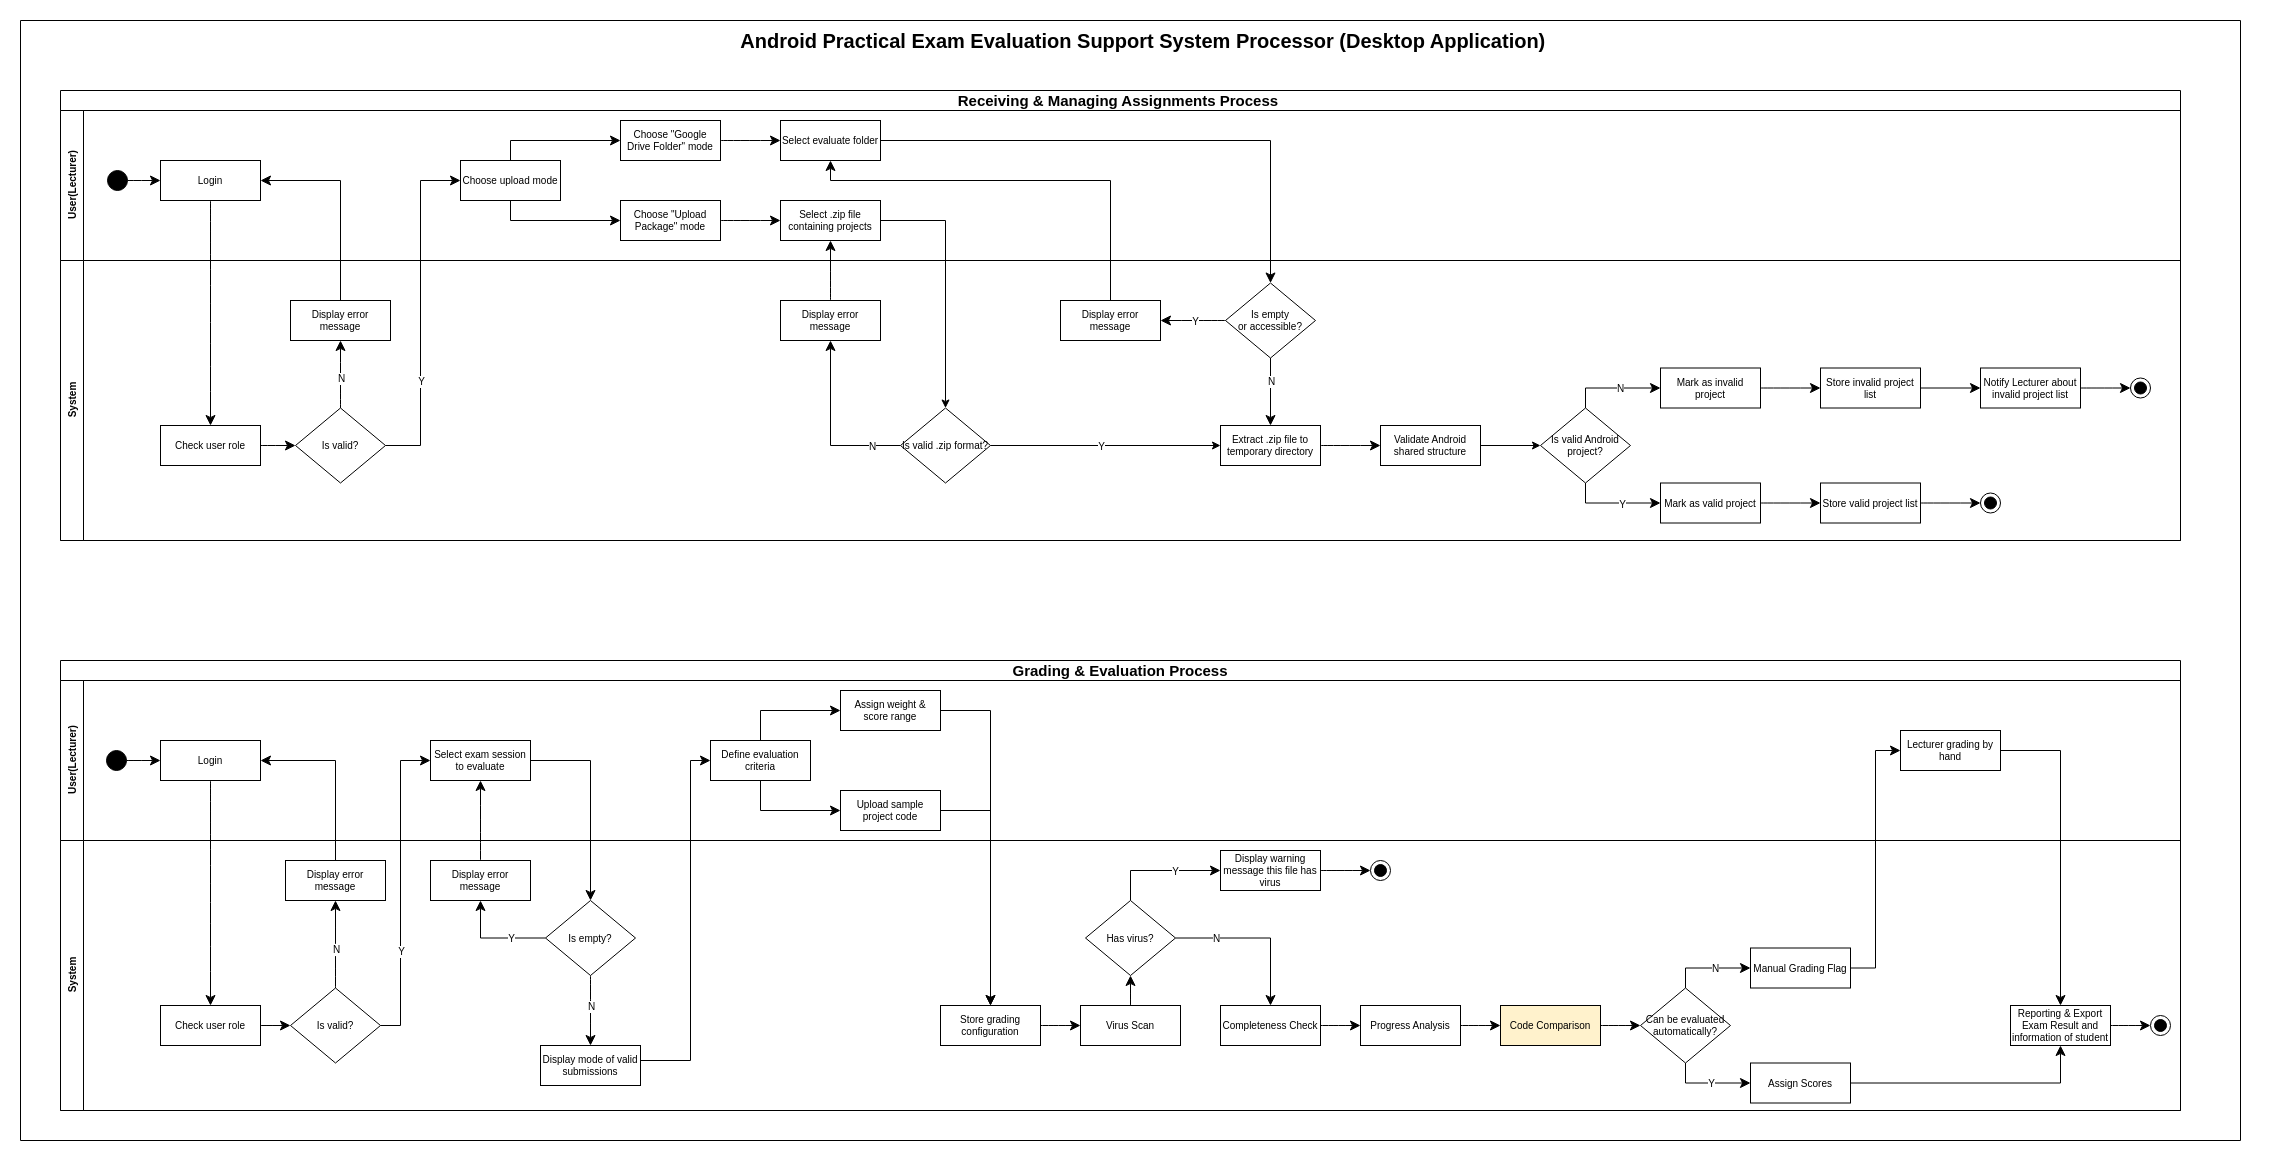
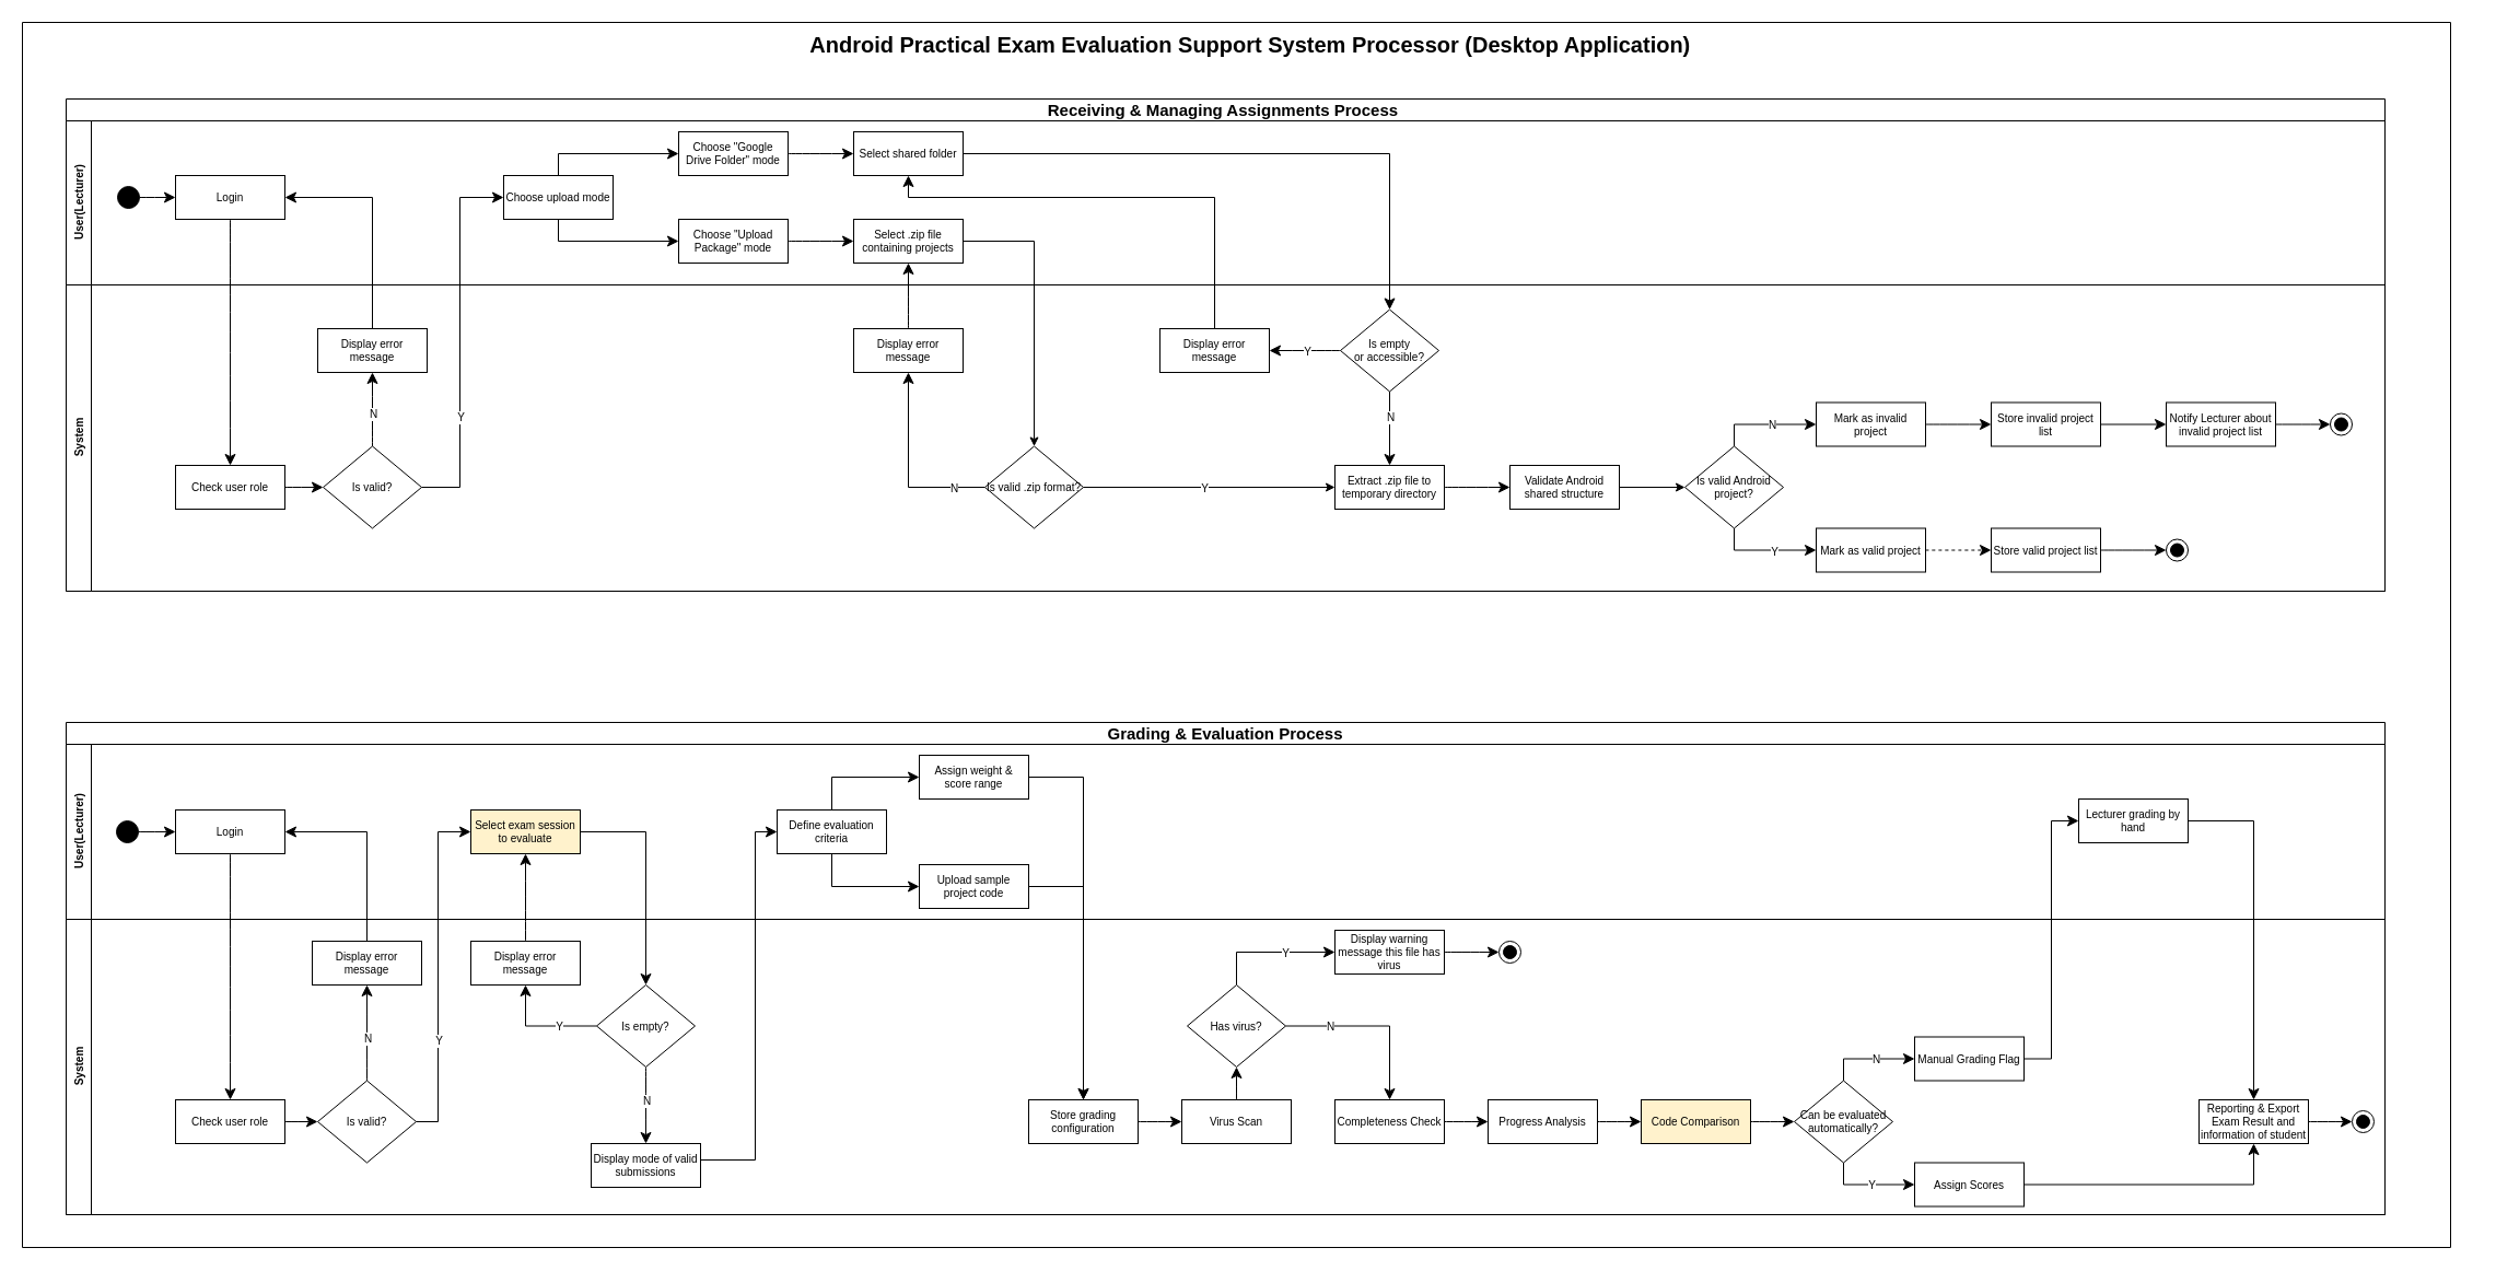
- <mxCell id="63" value="&lt;font&gt;Select evaluate folder&lt;/font&gt;" style="rounded=0;whiteSpace=wrap;html=1;fontSize=10;" parent="4" vertex="1"><mxGeometry x="760" y="100" width="100" height="40" as="geometry" /></mxCell>
+ <mxCell id="63" value="&lt;font&gt;Select shared folder&lt;/font&gt;" style="rounded=0;whiteSpace=wrap;html=1;fontSize=10;" parent="4" vertex="1"><mxGeometry x="760" y="100" width="100" height="40" as="geometry" /></mxCell>
- <mxCell id="23" style="edgeStyle=none;curved=1;rounded=0;orthogonalLoop=1;jettySize=auto;html=1;exitX=1;exitY=0.5;exitDx=0;exitDy=0;entryX=0;entryY=0.5;entryDx=0;entryDy=0;fontSize=10;startSize=8;endSize=8;" parent="6" source="24" target="26" edge="1"><mxGeometry relative="1" as="geometry" /></mxCell>
+ <mxCell id="23" style="edgeStyle=none;curved=1;rounded=0;orthogonalLoop=1;jettySize=auto;html=1;exitX=1;exitY=0.5;exitDx=0;exitDy=0;entryX=0;entryY=0.5;entryDx=0;entryDy=0;fontSize=10;startSize=8;endSize=8;dashed=1;" parent="6" source="24" target="26" edge="1"><mxGeometry relative="1" as="geometry" /></mxCell>
- <mxCell id="74" value="Select exam session to evaluate" style="rounded=0;whiteSpace=wrap;html=1;fontSize=10;" parent="68" vertex="1"><mxGeometry x="370" y="60" width="100" height="40" as="geometry" /></mxCell>
+ <mxCell id="74" value="Select exam session to evaluate" style="rounded=0;whiteSpace=wrap;html=1;fontSize=10;fillColor=#fff2cc;" parent="68" vertex="1"><mxGeometry x="370" y="60" width="100" height="40" as="geometry" /></mxCell>
